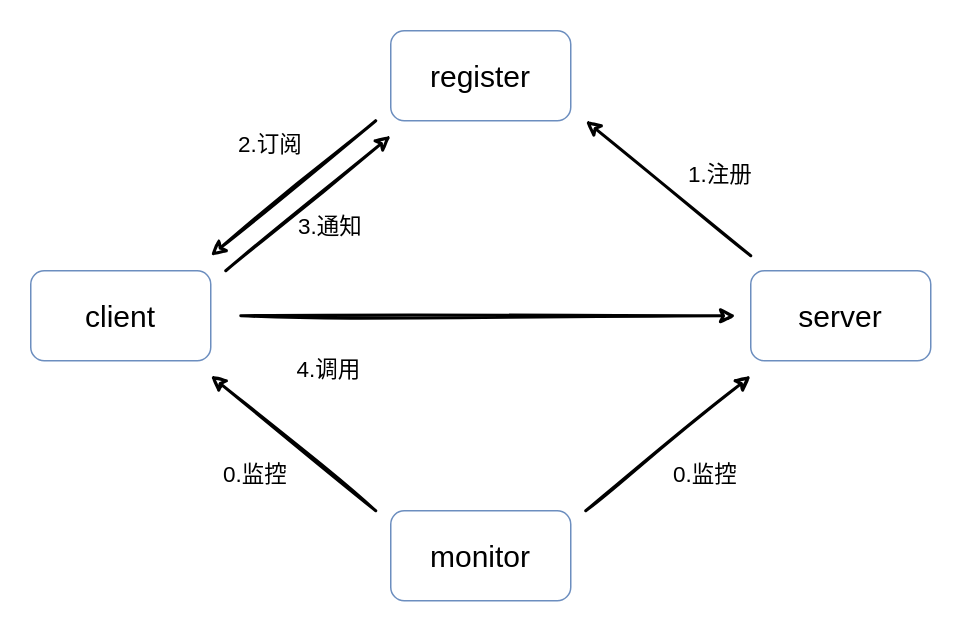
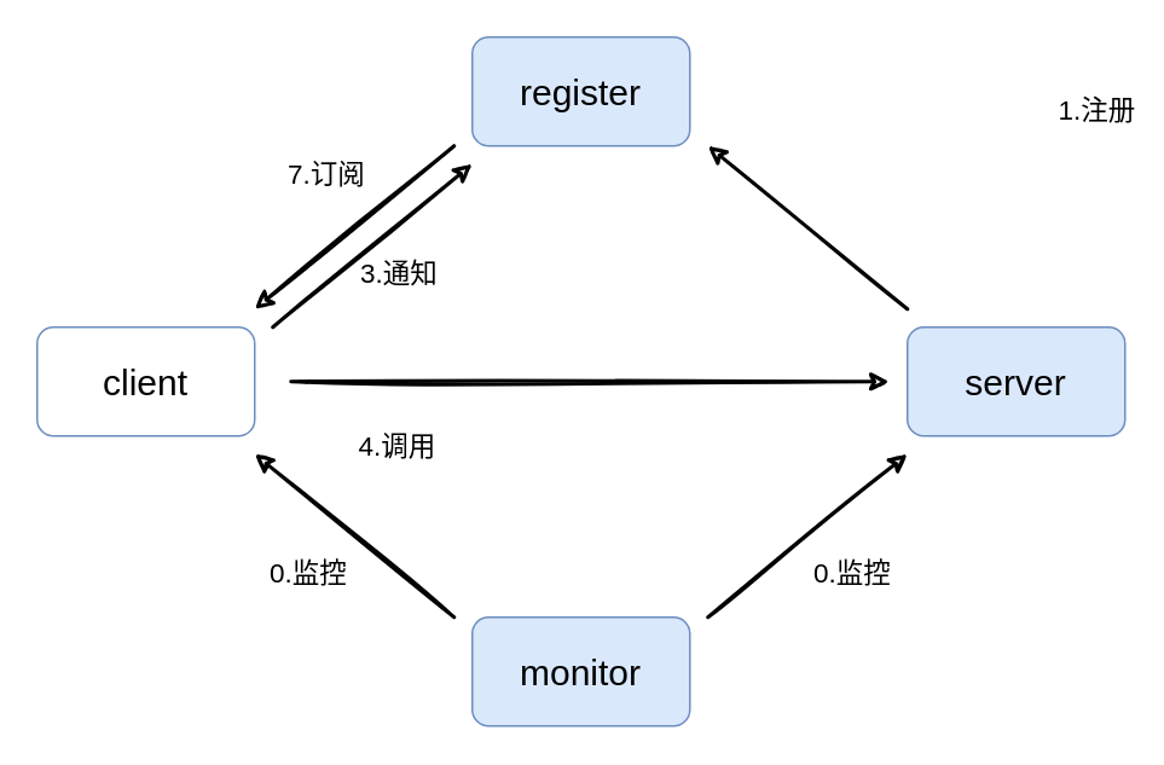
- <mxCell id="3" value="register" style="rounded=1;whiteSpace=wrap;html=1;strokeWidth=1;fillWeight=4;hachureGap=8;hachureAngle=45;fillColor=#ffffff;sketch=0;fontSize=20;strokeColor=#6c8ebf;" vertex="1" parent="1"><mxGeometry x="260" y="20" width="120" height="60" as="geometry" /></mxCell>
+ <mxCell id="3" value="register" style="rounded=1;whiteSpace=wrap;html=1;strokeWidth=1;fillWeight=4;hachureGap=8;hachureAngle=45;fillColor=#dae8fc;sketch=0;fontSize=20;strokeColor=#6c8ebf;" vertex="1" parent="1"><mxGeometry x="260" y="20" width="120" height="60" as="geometry" /></mxCell>
- <mxCell id="10" value="2.订阅" style="text;html=1;strokeColor=none;fillColor=none;align=center;verticalAlign=middle;whiteSpace=wrap;rounded=0;sketch=0;strokeWidth=1;fontSize=15;" vertex="1" parent="1"><mxGeometry x="150" y="80" width="60" height="30" as="geometry" /></mxCell>
+ <mxCell id="10" value="7.订阅" style="text;html=1;strokeColor=none;fillColor=none;align=center;verticalAlign=middle;whiteSpace=wrap;rounded=0;sketch=0;strokeWidth=1;fontSize=15;" vertex="1" parent="1"><mxGeometry x="150" y="80" width="60" height="30" as="geometry" /></mxCell>
- <mxCell id="9" value="1.注册" style="text;html=1;strokeColor=none;fillColor=none;align=center;verticalAlign=middle;whiteSpace=wrap;rounded=0;sketch=0;strokeWidth=1;fontSize=15;" vertex="1" parent="1"><mxGeometry x="450" y="100" width="60" height="30" as="geometry" /></mxCell>
+ <mxCell id="9" value="1.注册" style="text;html=1;strokeColor=none;fillColor=none;align=center;verticalAlign=middle;whiteSpace=wrap;rounded=0;sketch=0;strokeWidth=1;fontSize=15;" vertex="1" parent="1"><mxGeometry x="575" y="45" width="60" height="30" as="geometry" /></mxCell>
- <mxCell id="4" value="server" style="rounded=1;whiteSpace=wrap;html=1;strokeWidth=1;fillWeight=4;hachureGap=8;hachureAngle=45;fillColor=#ffffff;sketch=0;fontSize=20;strokeColor=#6c8ebf;" vertex="1" parent="1"><mxGeometry x="500" y="180" width="120" height="60" as="geometry" /></mxCell>
+ <mxCell id="4" value="server" style="rounded=1;whiteSpace=wrap;html=1;strokeWidth=1;fillWeight=4;hachureGap=8;hachureAngle=45;fillColor=#dae8fc;sketch=0;fontSize=20;strokeColor=#6c8ebf;" vertex="1" parent="1"><mxGeometry x="500" y="180" width="120" height="60" as="geometry" /></mxCell>
- <mxCell id="13" value="monitor" style="rounded=1;whiteSpace=wrap;html=1;strokeWidth=1;fillWeight=4;hachureGap=8;hachureAngle=45;fillColor=#ffffff;sketch=0;fontSize=20;strokeColor=#6c8ebf;" vertex="1" parent="1"><mxGeometry x="260" y="340" width="120" height="60" as="geometry" /></mxCell>
+ <mxCell id="13" value="monitor" style="rounded=1;whiteSpace=wrap;html=1;strokeWidth=1;fillWeight=4;hachureGap=8;hachureAngle=45;fillColor=#dae8fc;sketch=0;fontSize=20;strokeColor=#6c8ebf;" vertex="1" parent="1"><mxGeometry x="260" y="340" width="120" height="60" as="geometry" /></mxCell>
